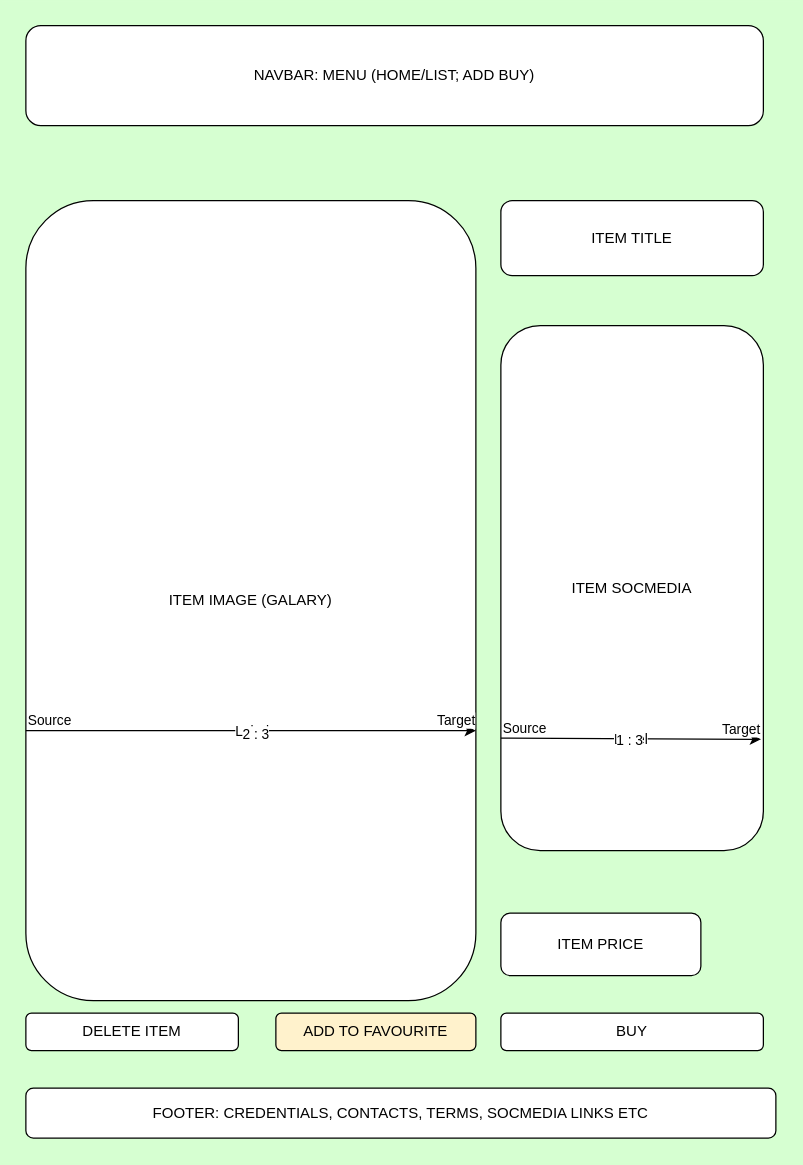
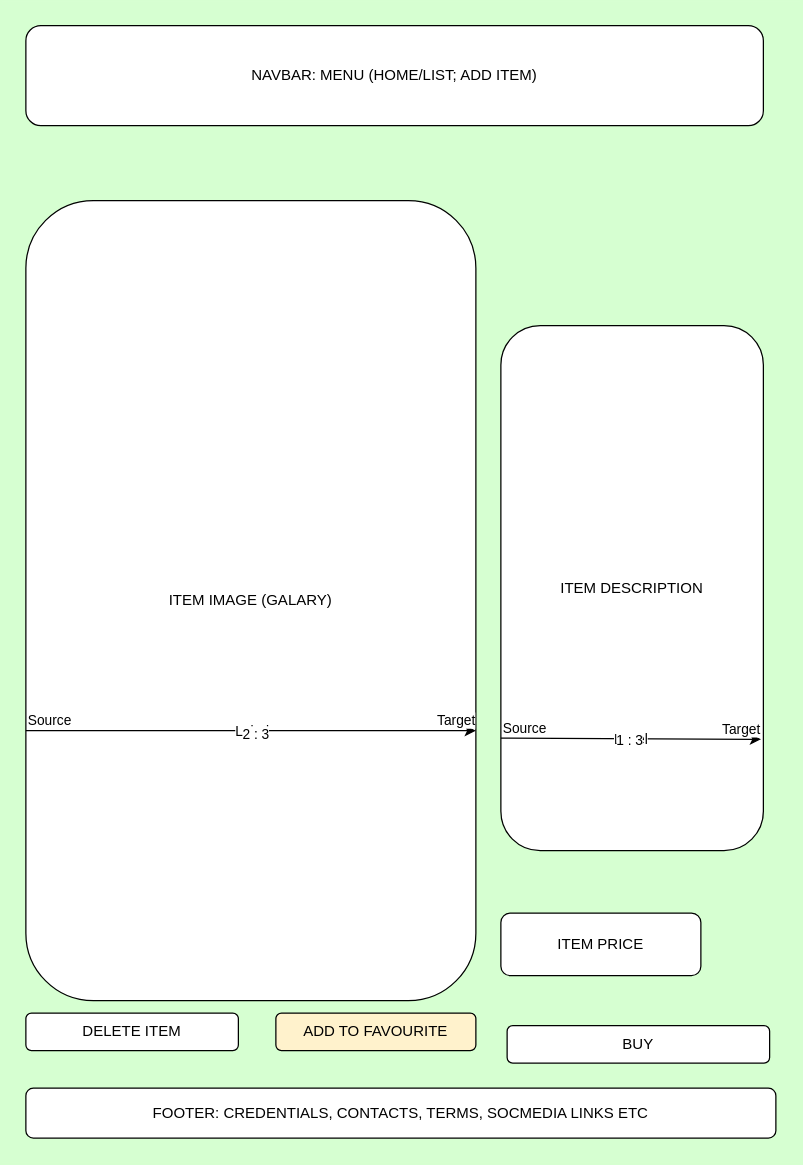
- <mxCell id="2" value="NAVBAR: MENU (HOME/LIST; ADD BUY)" style="rounded=1;whiteSpace=wrap;html=1;" vertex="1" parent="1"><mxGeometry x="20" y="20" width="590" height="80" as="geometry" /></mxCell>
+ <mxCell id="2" value="NAVBAR: MENU (HOME/LIST; ADD ITEM)" style="rounded=1;whiteSpace=wrap;html=1;" vertex="1" parent="1"><mxGeometry x="20" y="20" width="590" height="80" as="geometry" /></mxCell>
- <mxCell id="4" value="ITEM TITLE" style="rounded=1;whiteSpace=wrap;html=1;" vertex="1" parent="1"><mxGeometry x="400" y="160" width="210" height="60" as="geometry" /></mxCell>
- <mxCell id="5" value="ITEM SOCMEDIA" style="rounded=1;whiteSpace=wrap;html=1;fontStyle=0" vertex="1" parent="1"><mxGeometry x="400" y="260" width="210" height="420" as="geometry" /></mxCell>
+ <mxCell id="5" value="ITEM DESCRIPTION" style="rounded=1;whiteSpace=wrap;html=1;fontStyle=0" vertex="1" parent="1"><mxGeometry x="400" y="260" width="210" height="420" as="geometry" /></mxCell>
- <mxCell id="8" value="BUY" style="rounded=1;whiteSpace=wrap;html=1;" vertex="1" parent="1"><mxGeometry x="400" y="810" width="210" height="30" as="geometry" /></mxCell>
+ <mxCell id="8" value="BUY" style="rounded=1;whiteSpace=wrap;html=1;" vertex="1" parent="1"><mxGeometry x="405" y="820" width="210" height="30" as="geometry" /></mxCell>
